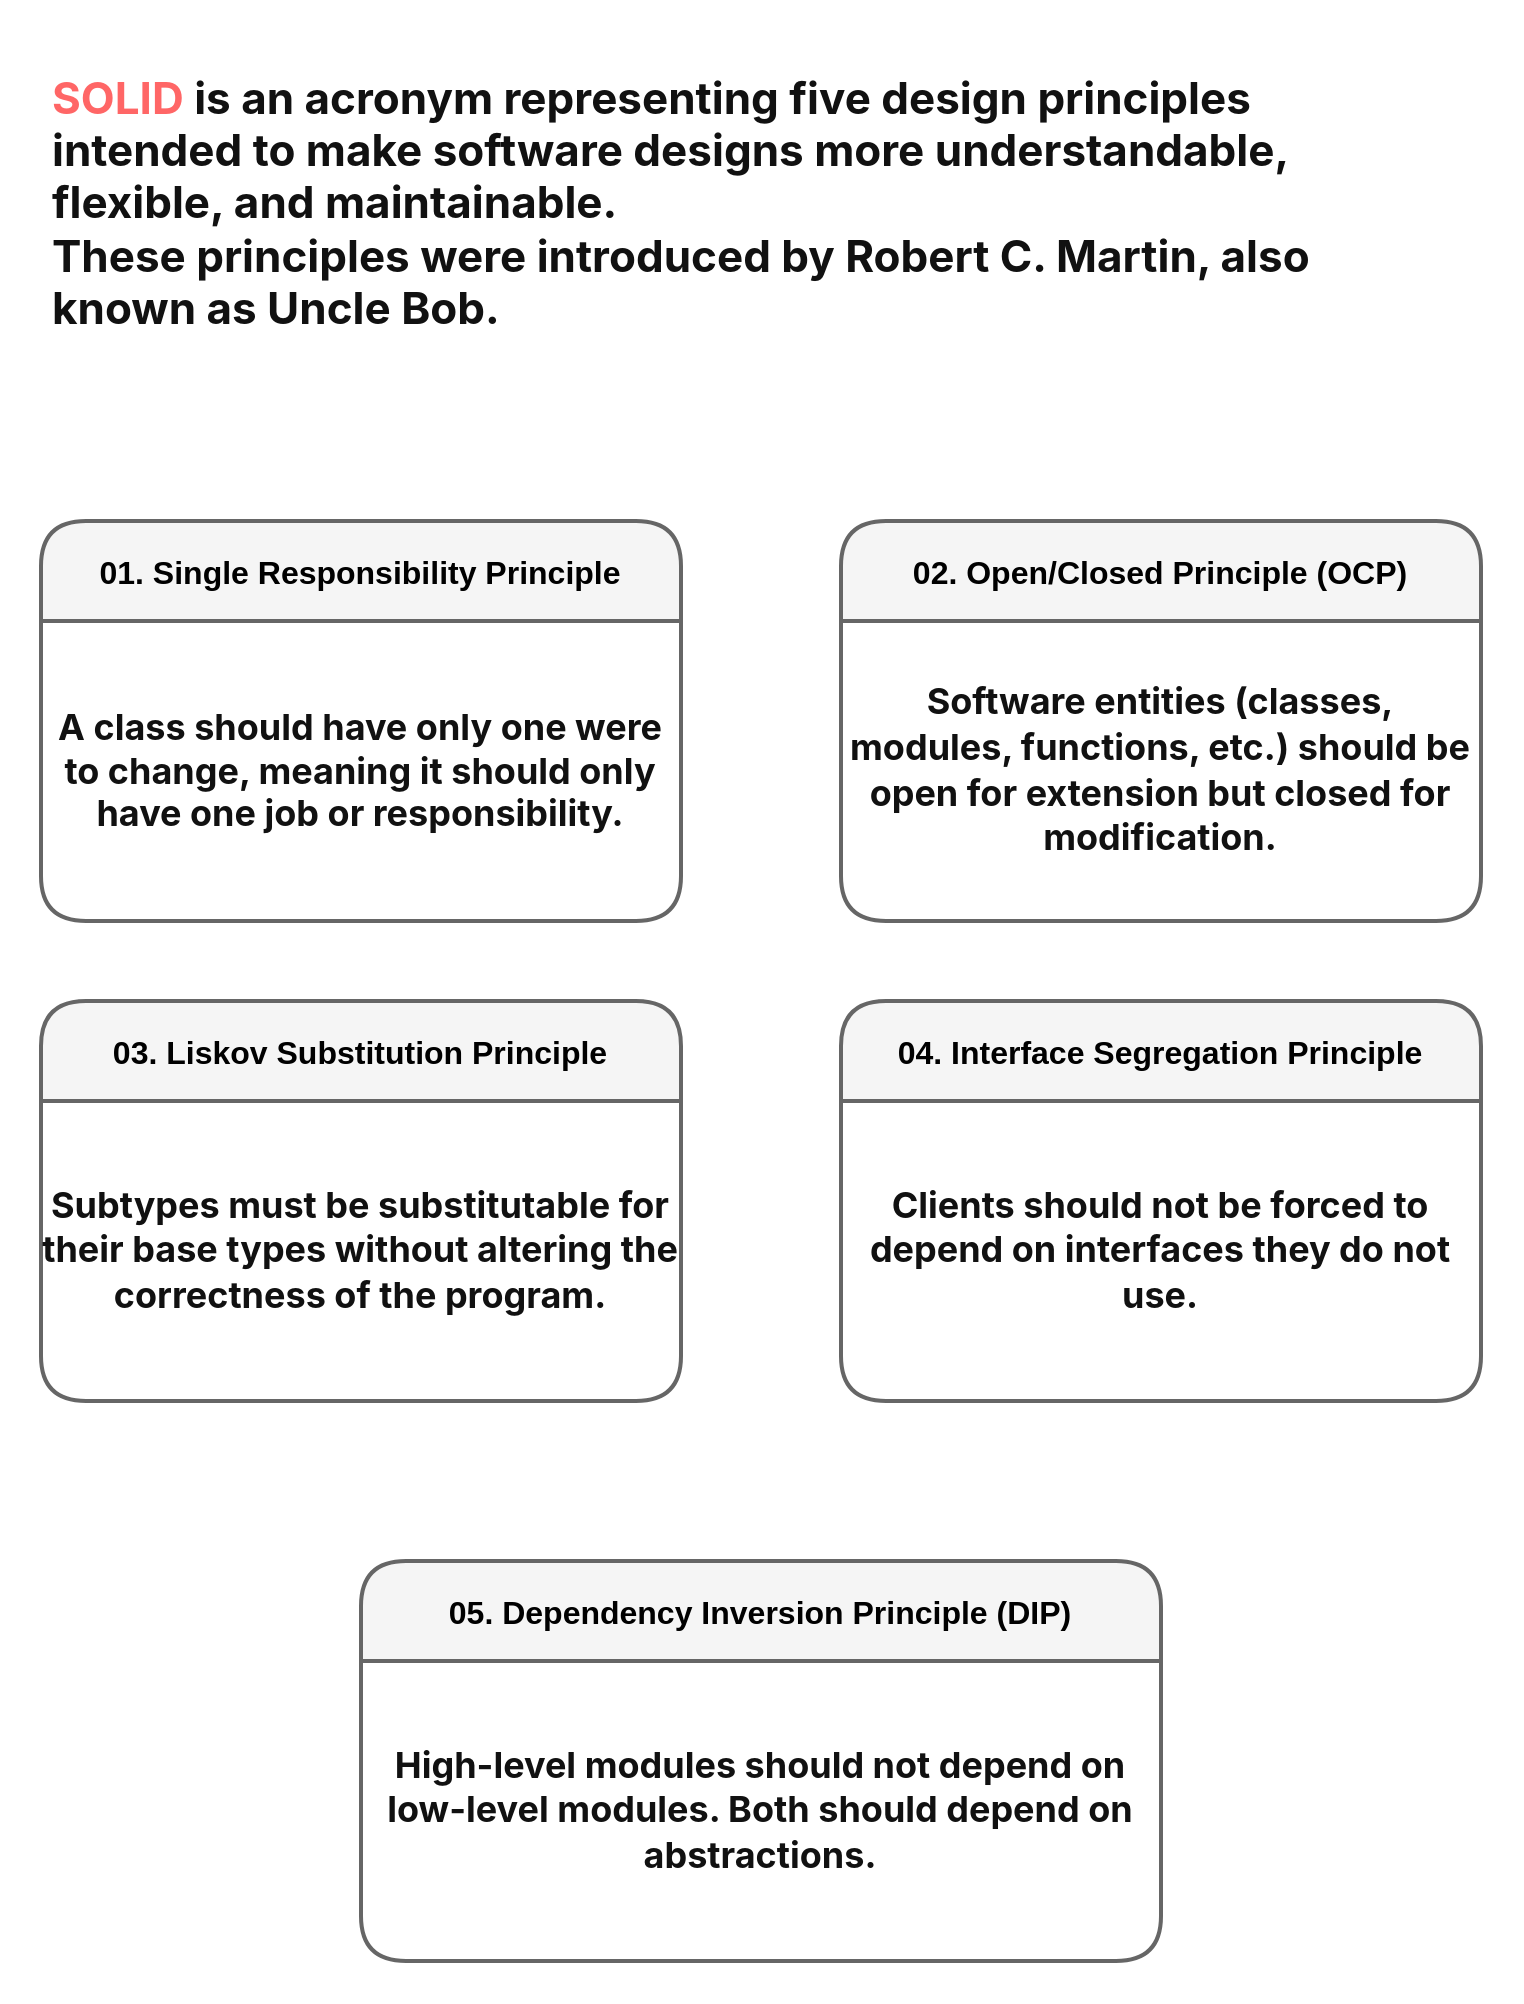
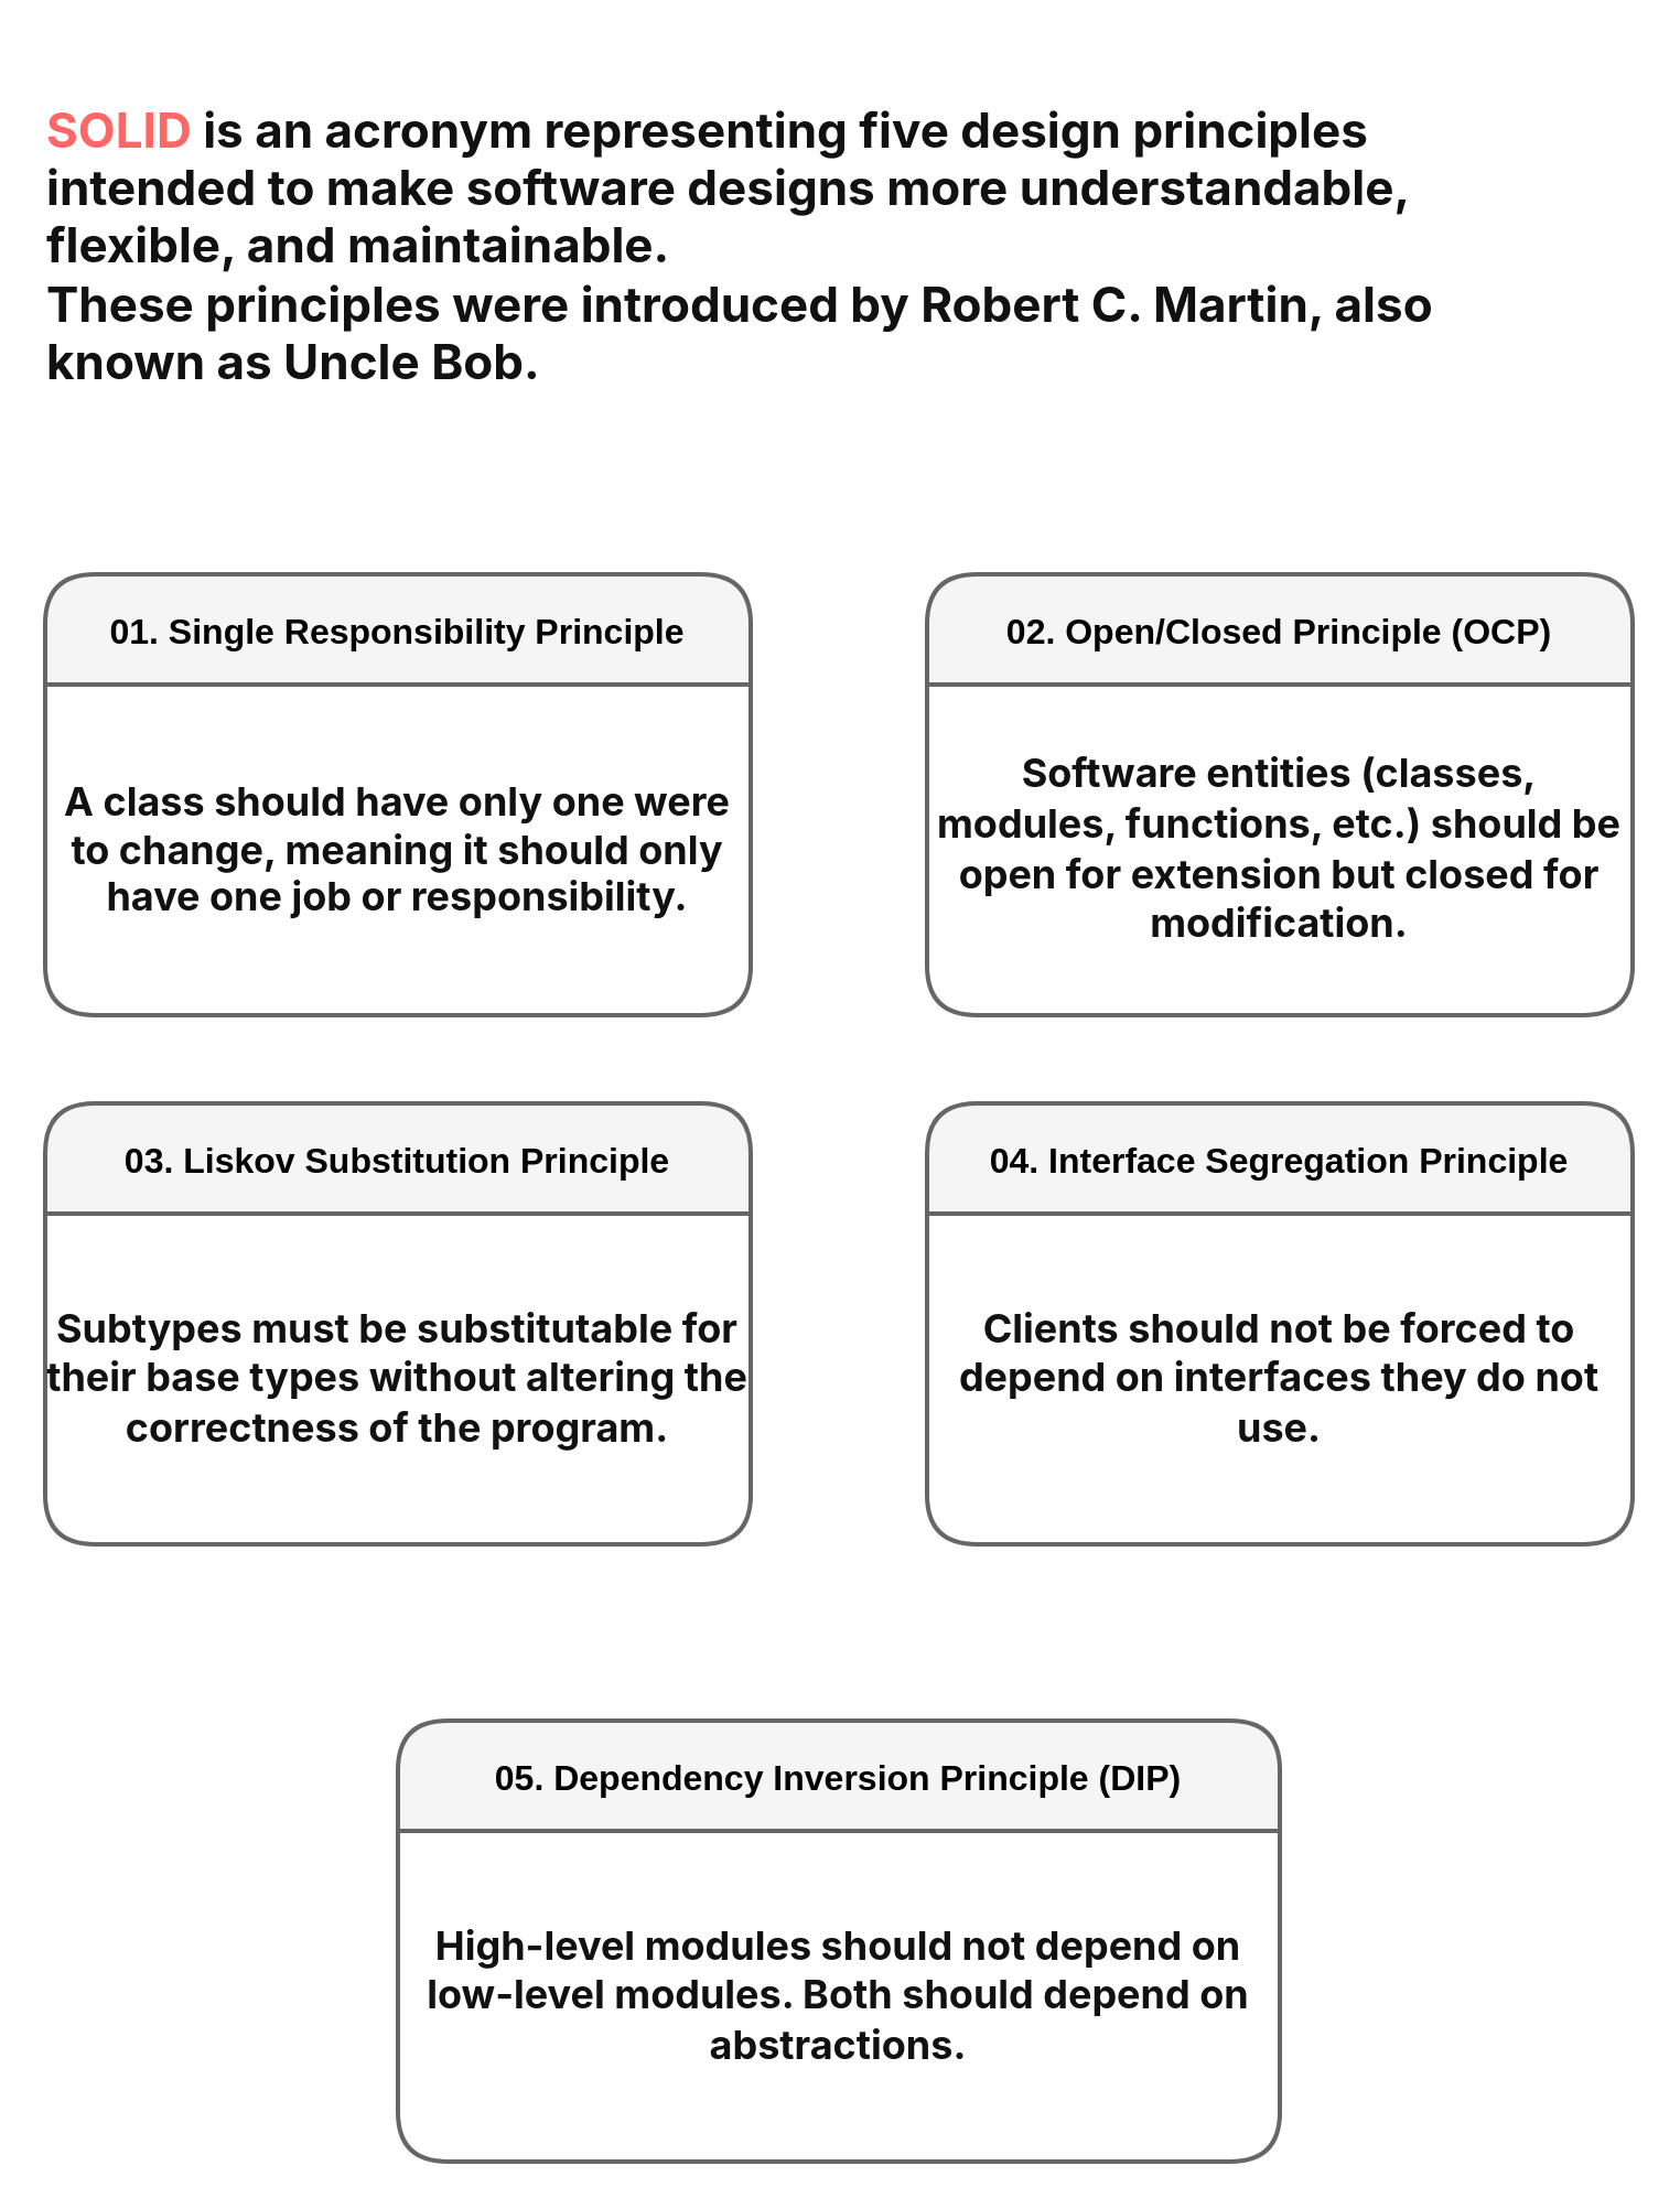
- <mxCell id="2" value="&lt;p style=&quot;padding: 0px; margin: 12px 0px 0px; word-break: break-word; line-height: var(--cib-type-body2-line-height); font-variation-settings: var(--cib-type-body2-font-variation-settings); font-family: -apple-system, Roboto, SegoeUI, &amp;quot;Segoe UI&amp;quot;, &amp;quot;Helvetica Neue&amp;quot;, Helvetica, &amp;quot;Microsoft YaHei&amp;quot;, &amp;quot;Meiryo UI&amp;quot;, Meiryo, &amp;quot;Arial Unicode MS&amp;quot;, sans-serif; text-align: left; font-size: 22px;&quot;&gt;&lt;font style=&quot;font-size: 22px;&quot;&gt;&lt;b&gt;&lt;font color=&quot;#ff6666&quot;&gt;&lt;span style=&quot;line-height: var(--cib-type-subtitle2-stronger-line-height); font-variation-settings: var(--cib-type-subtitle2-stronger-font-variation-settings);&quot;&gt;SOLID&lt;/span&gt;&amp;nbsp;&lt;/font&gt;&lt;font color=&quot;#111111&quot;&gt;is an acronym representing five design principles intended to make software designs more understandable, flexible, and maintainable. &lt;br&gt;These principles were introduced by Robert C. Martin, also known as Uncle Bob.&lt;br&gt;&lt;/font&gt;&lt;/b&gt;&lt;/font&gt;&lt;/p&gt;" style="text;html=1;align=center;verticalAlign=middle;whiteSpace=wrap;rounded=0;fillColor=none;" vertex="1" parent="1"><mxGeometry x="25" y="10" width="660" height="170" as="geometry" /></mxCell>
+ <mxCell id="2" value="&lt;p style=&quot;padding: 0px; margin: 12px 0px 0px; word-break: break-word; line-height: var(--cib-type-body2-line-height); font-variation-settings: var(--cib-type-body2-font-variation-settings); font-family: -apple-system, Roboto, SegoeUI, &amp;quot;Segoe UI&amp;quot;, &amp;quot;Helvetica Neue&amp;quot;, Helvetica, &amp;quot;Microsoft YaHei&amp;quot;, &amp;quot;Meiryo UI&amp;quot;, Meiryo, &amp;quot;Arial Unicode MS&amp;quot;, sans-serif; text-align: left; font-size: 22px;&quot;&gt;&lt;font style=&quot;font-size: 22px;&quot;&gt;&lt;b&gt;&lt;font color=&quot;#ff6666&quot;&gt;&lt;span style=&quot;line-height: var(--cib-type-subtitle2-stronger-line-height); font-variation-settings: var(--cib-type-subtitle2-stronger-font-variation-settings);&quot;&gt;SOLID&lt;/span&gt;&amp;nbsp;&lt;/font&gt;&lt;font color=&quot;#111111&quot;&gt;is an acronym representing five design principles intended to make software designs more understandable, flexible, and maintainable. &lt;br&gt;These principles were introduced by Robert C. Martin, also known as Uncle Bob.&lt;br&gt;&lt;/font&gt;&lt;/b&gt;&lt;/font&gt;&lt;/p&gt;" style="text;html=1;align=center;verticalAlign=middle;whiteSpace=wrap;rounded=0;fillColor=none;" vertex="1" parent="1"><mxGeometry x="20" y="20" width="660" height="170" as="geometry" /></mxCell>
